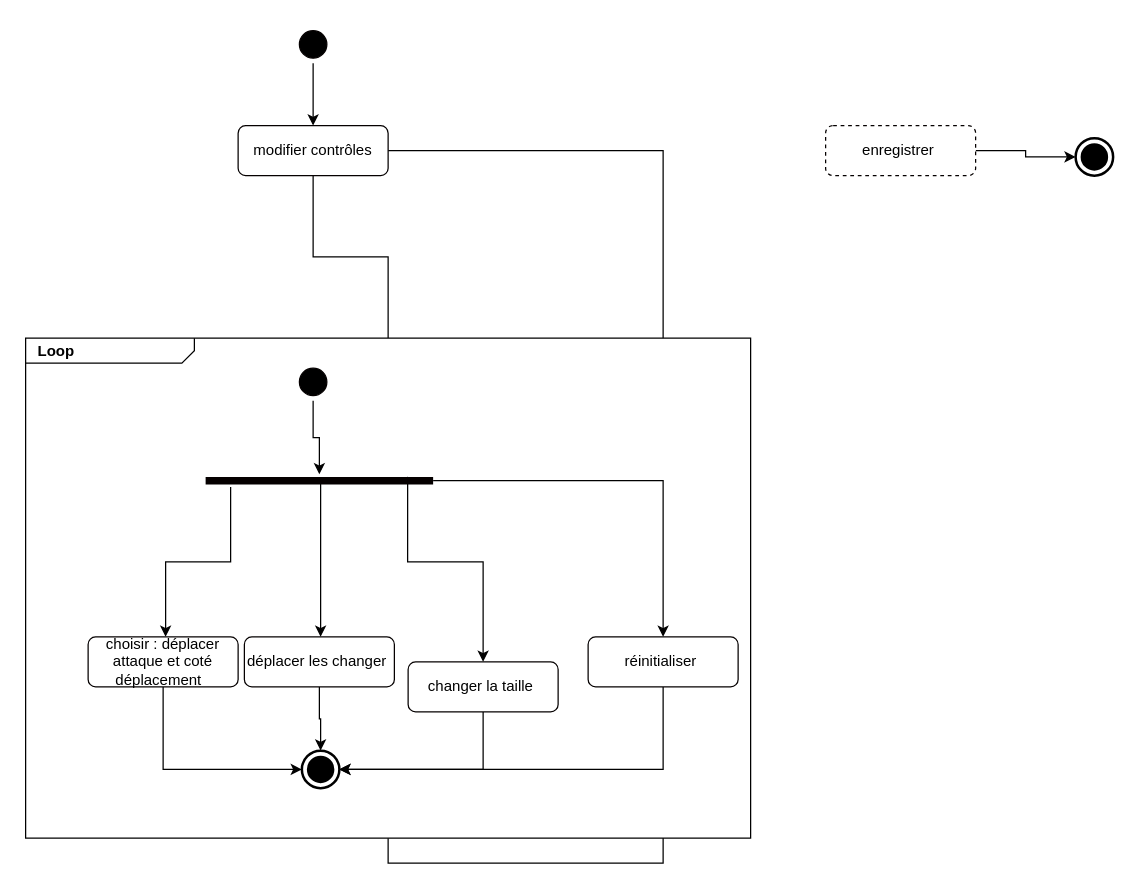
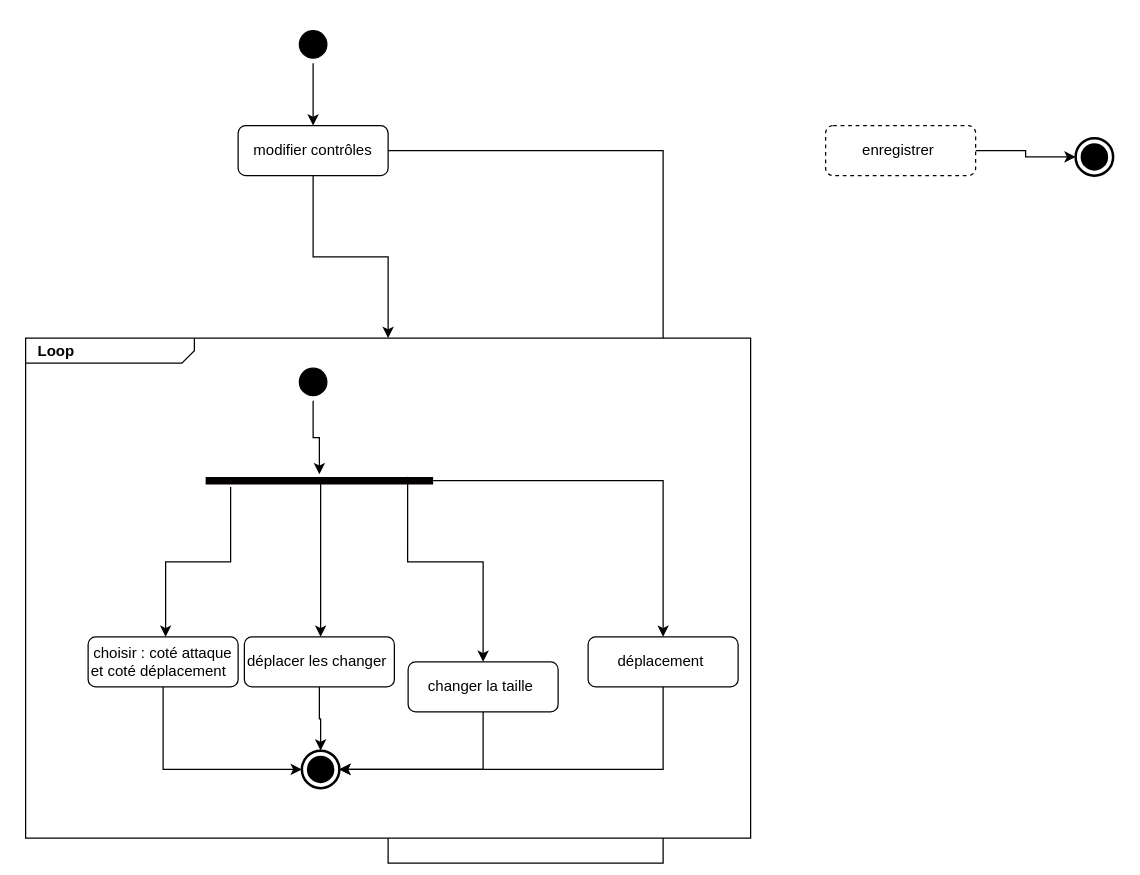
- <mxCell id="2" style="edgeStyle=orthogonalEdgeStyle;rounded=0;orthogonalLoop=1;jettySize=auto;html=1;entryX=0.5;entryY=0;entryDx=0;entryDy=0;entryPerimeter=0;endArrow=none;" edge="1" parent="1" source="4" target="6"><mxGeometry relative="1" as="geometry" /></mxCell>
+ <mxCell id="2" style="edgeStyle=orthogonalEdgeStyle;rounded=0;orthogonalLoop=1;jettySize=auto;html=1;entryX=0.5;entryY=0;entryDx=0;entryDy=0;entryPerimeter=0;" edge="1" parent="1" source="4" target="6"><mxGeometry relative="1" as="geometry" /></mxCell>
- <mxCell id="8" value="choisir : déplacer attaque et coté déplacement&amp;nbsp;&amp;nbsp;" style="rounded=1;whiteSpace=wrap;html=1;strokeColor=#050000;" vertex="1" parent="1"><mxGeometry x="70" y="509" width="120" height="40" as="geometry" /></mxCell>
+ <mxCell id="8" value="choisir : coté attaque et coté déplacement&amp;nbsp;&amp;nbsp;" style="rounded=1;whiteSpace=wrap;html=1;strokeColor=#050000;" vertex="1" parent="1"><mxGeometry x="70" y="509" width="120" height="40" as="geometry" /></mxCell>
- <mxCell id="26" value="réinitialiser&amp;nbsp;" style="rounded=1;whiteSpace=wrap;html=1;strokeColor=#050000;" vertex="1" parent="1"><mxGeometry x="470" y="509" width="120" height="40" as="geometry" /></mxCell>
+ <mxCell id="26" value="déplacement&amp;nbsp;" style="rounded=1;whiteSpace=wrap;html=1;strokeColor=#050000;" vertex="1" parent="1"><mxGeometry x="470" y="509" width="120" height="40" as="geometry" /></mxCell>
